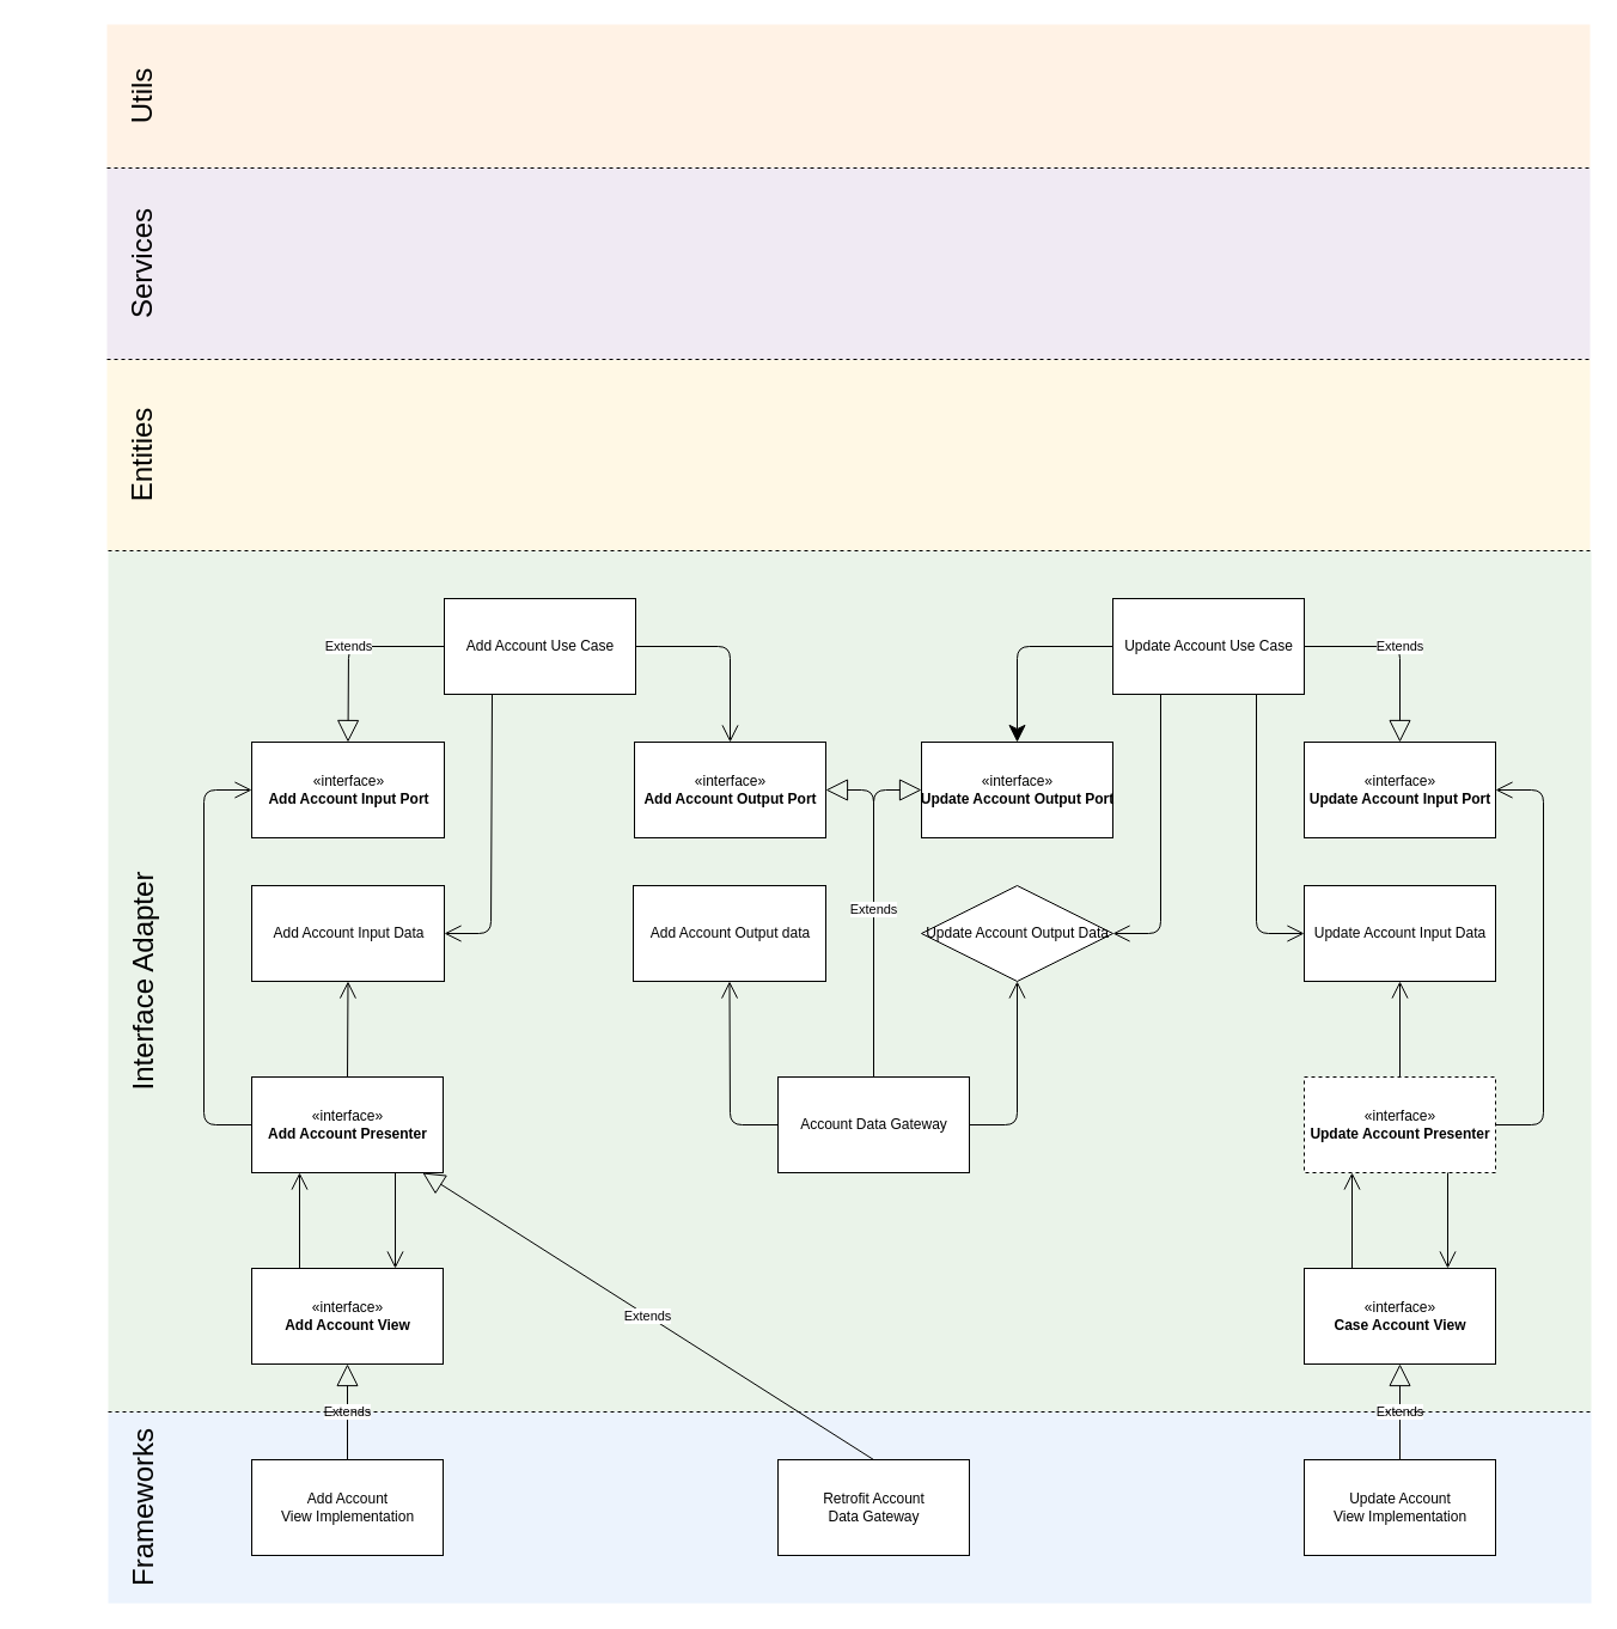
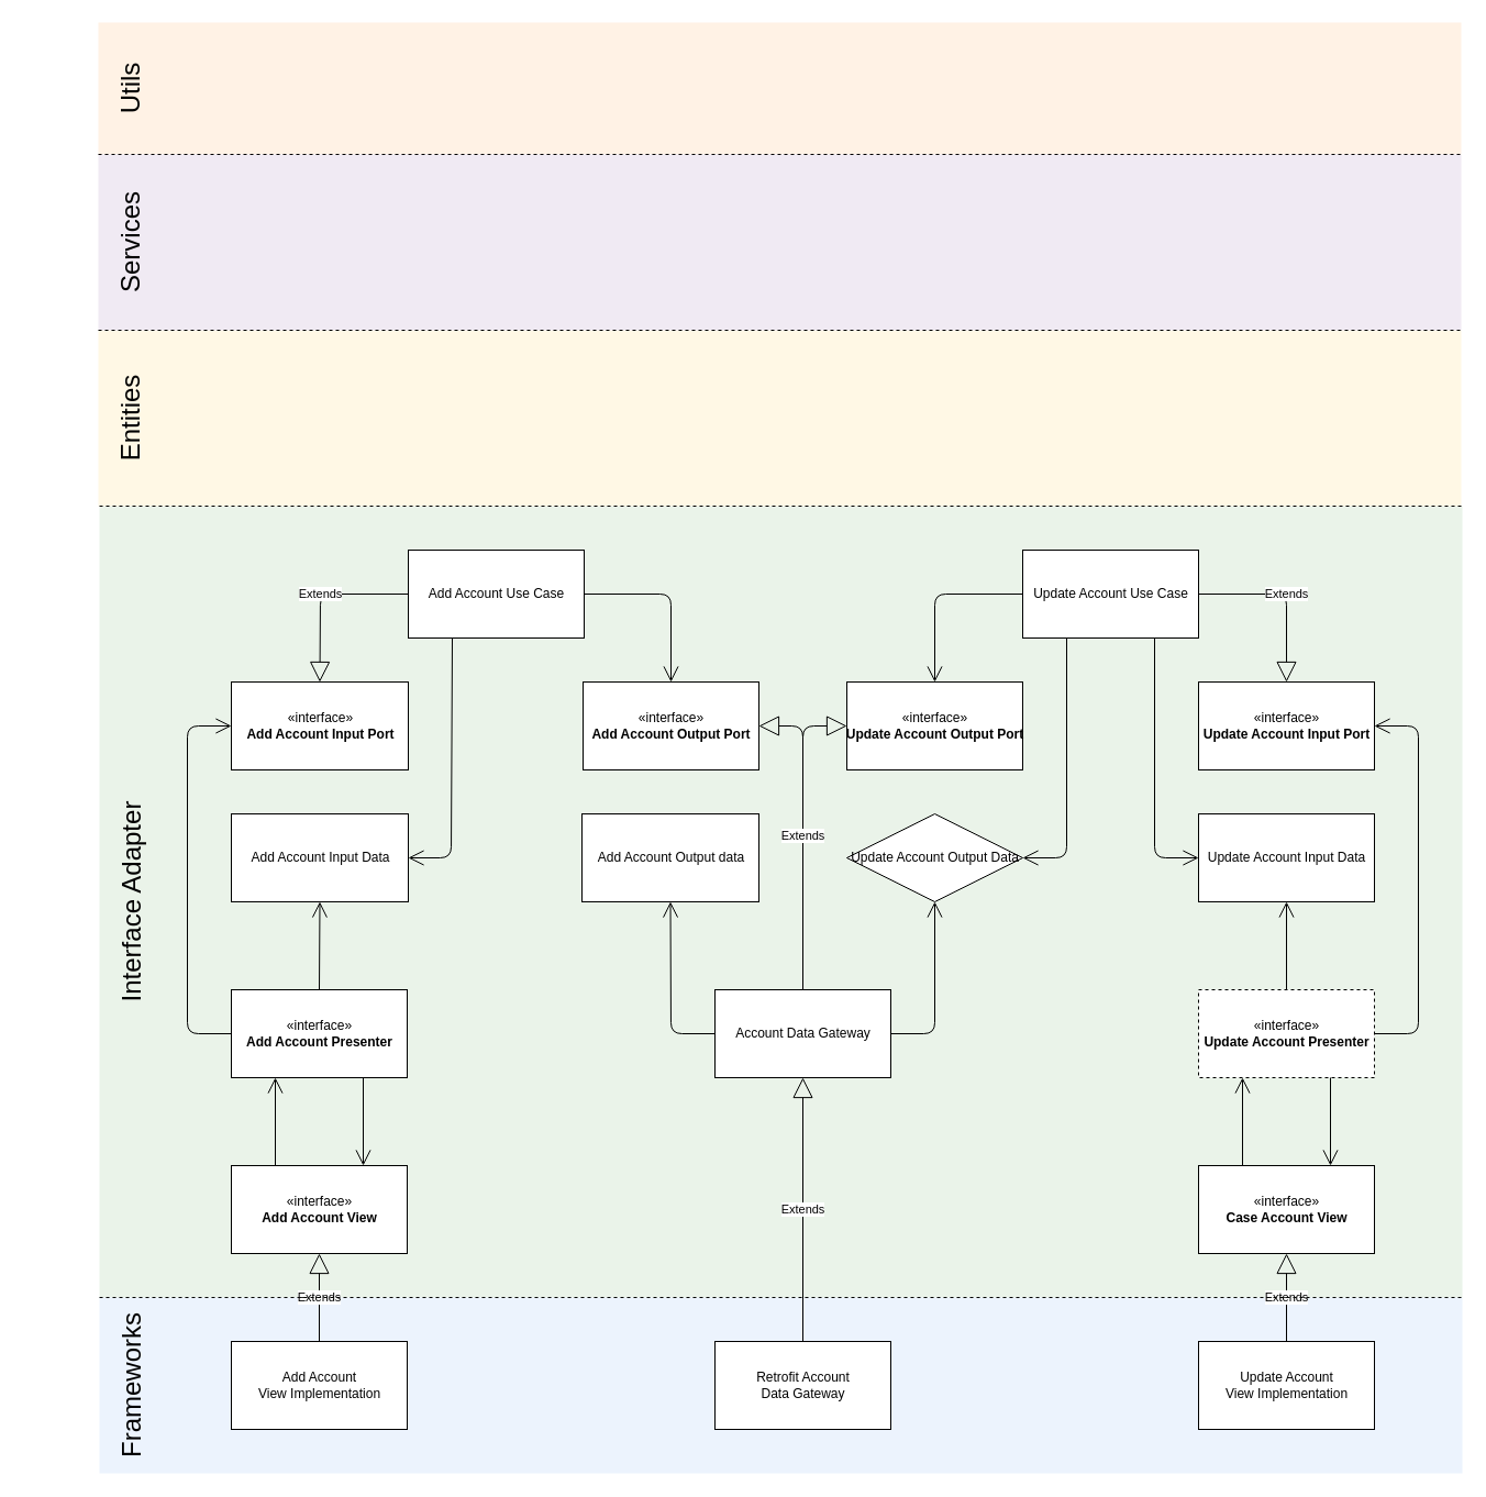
- <mxCell id="55" value="" style="endArrow=classic;endFill=1;endSize=12;html=1;entryX=0.5;entryY=0;entryDx=0;entryDy=0;exitX=0;exitY=0.5;exitDx=0;exitDy=0;" edge="1" parent="1" source="16" target="15"><mxGeometry width="160" relative="1" as="geometry"><mxPoint x="609" y="510" as="sourcePoint" /><mxPoint x="769" y="510" as="targetPoint" /><Array as="points"><mxPoint x="850" y="540" /></Array></mxGeometry></mxCell>
+ <mxCell id="55" value="" style="endArrow=open;endFill=1;endSize=12;html=1;entryX=0.5;entryY=0;entryDx=0;entryDy=0;exitX=0;exitY=0.5;exitDx=0;exitDy=0;" edge="1" parent="1" source="16" target="15"><mxGeometry width="160" relative="1" as="geometry"><mxPoint x="609" y="510" as="sourcePoint" /><mxPoint x="769" y="510" as="targetPoint" /><Array as="points"><mxPoint x="850" y="540" /></Array></mxGeometry></mxCell>
- <mxCell id="46" value="Extends" style="endArrow=block;endSize=16;endFill=0;html=1;exitX=0.5;exitY=0;exitDx=0;exitDy=0;" edge="1" parent="1" source="45" target="29"><mxGeometry width="160" relative="1" as="geometry"><mxPoint x="640" y="1070" as="sourcePoint" /><mxPoint x="800" y="1070" as="targetPoint" /></mxGeometry></mxCell>
+ <mxCell id="46" value="Extends" style="endArrow=block;endSize=16;endFill=0;html=1;exitX=0.5;exitY=0;exitDx=0;exitDy=0;entryX=0.5;entryY=1;entryDx=0;entryDy=0;" edge="1" parent="1" source="45" target="24"><mxGeometry width="160" relative="1" as="geometry"><mxPoint x="640" y="1070" as="sourcePoint" /><mxPoint x="800" y="1070" as="targetPoint" /></mxGeometry></mxCell>
